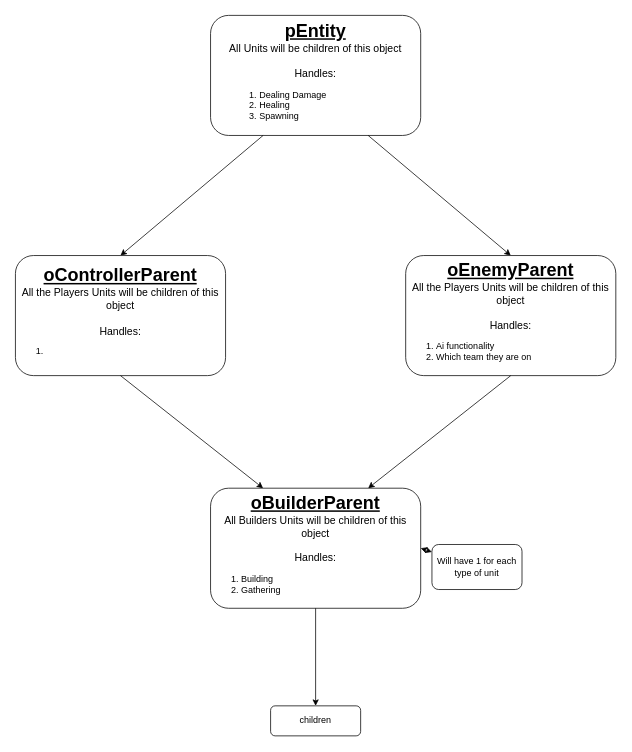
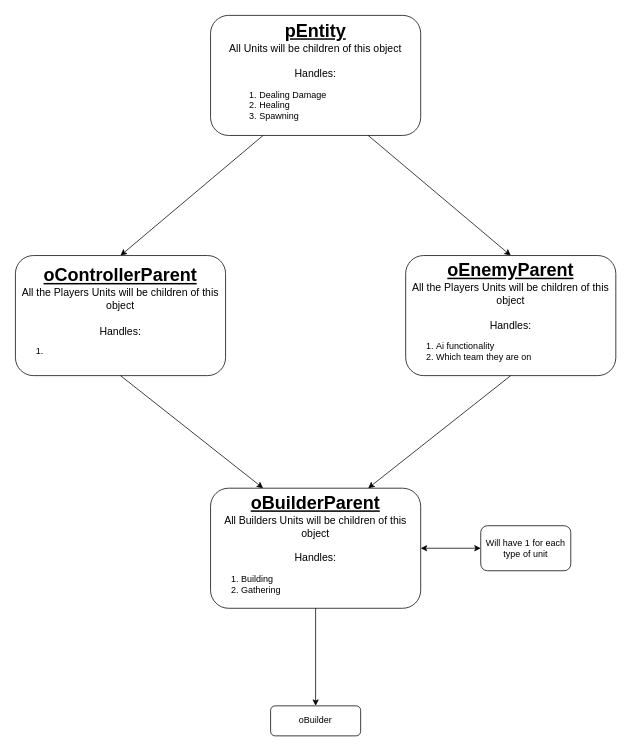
- <mxCell id="12" value="Will have 1 for each type of unit" style="rounded=1;whiteSpace=wrap;html=1;" vertex="1" parent="1"><mxGeometry x="575" y="725" width="120" height="60" as="geometry" /></mxCell>
+ <mxCell id="12" value="Will have 1 for each type of unit" style="rounded=1;whiteSpace=wrap;html=1;" vertex="1" parent="1"><mxGeometry x="640" y="700" width="120" height="60" as="geometry" /></mxCell>
- <mxCell id="11" value="children" style="rounded=1;whiteSpace=wrap;html=1;" vertex="1" parent="1"><mxGeometry x="360" y="940" width="120" height="40" as="geometry" /></mxCell>
+ <mxCell id="11" value="oBuilder" style="rounded=1;whiteSpace=wrap;html=1;" vertex="1" parent="1"><mxGeometry x="360" y="940" width="120" height="40" as="geometry" /></mxCell>
